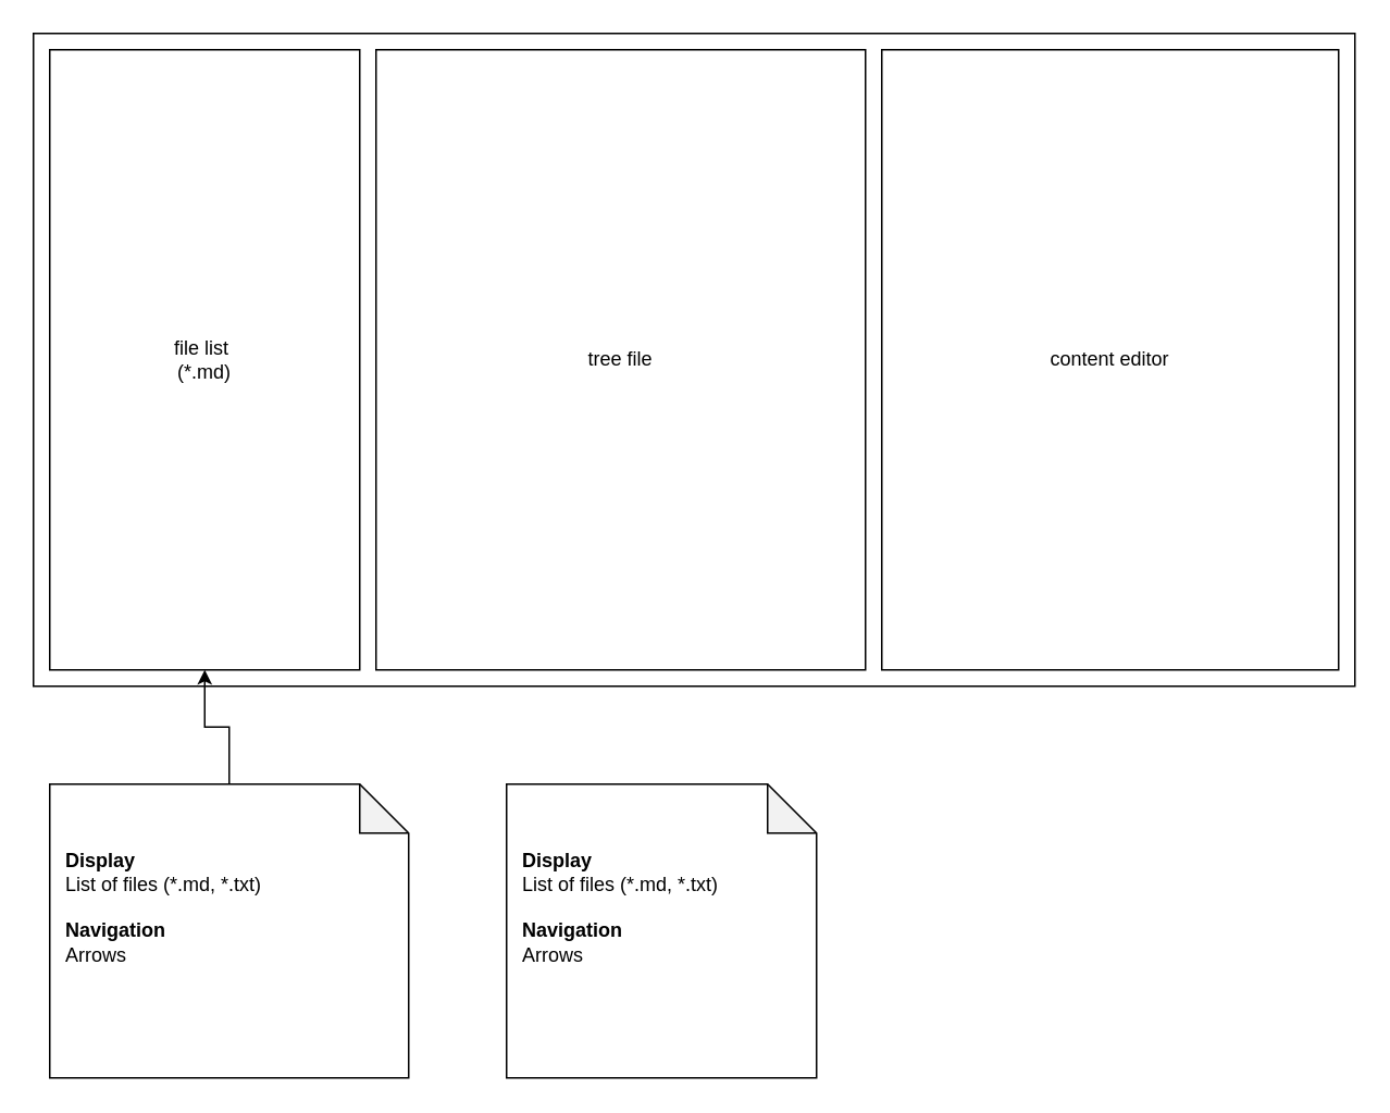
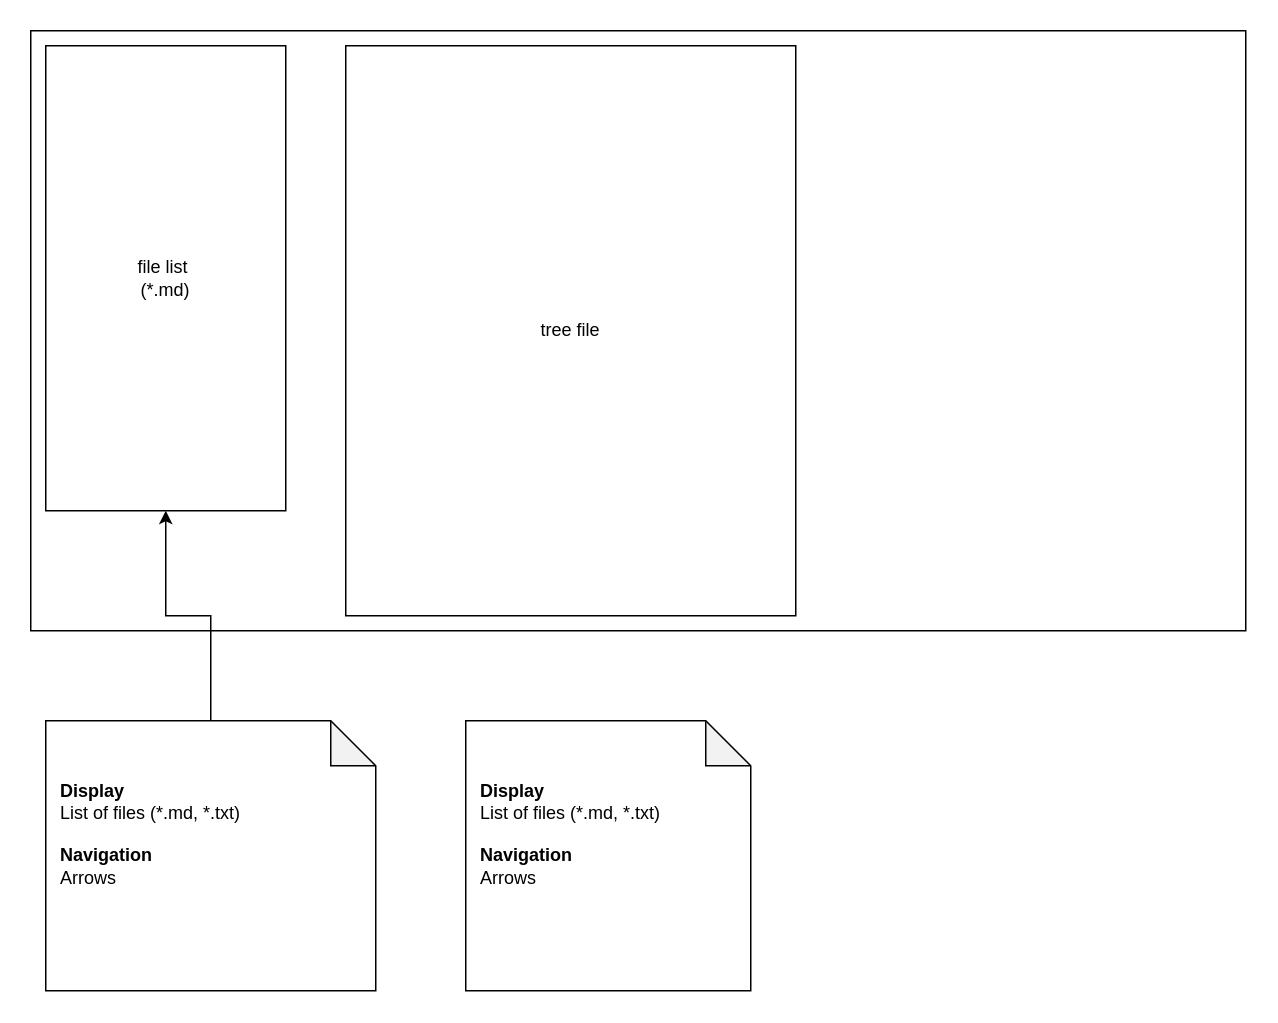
- <mxCell id="3" value="file list&amp;nbsp;&lt;br&gt;(*.md)" style="rounded=0;whiteSpace=wrap;html=1;" vertex="1" parent="1"><mxGeometry x="30" y="30" width="190" height="380" as="geometry" /></mxCell>
+ <mxCell id="3" value="file list&amp;nbsp;&lt;br&gt;(*.md)" style="rounded=0;whiteSpace=wrap;html=1;" vertex="1" parent="1"><mxGeometry x="30" y="30" width="160" height="310" as="geometry" /></mxCell>
- <mxCell id="5" value="content editor" style="rounded=0;whiteSpace=wrap;html=1;" vertex="1" parent="1"><mxGeometry x="540" y="30" width="280" height="380" as="geometry" /></mxCell>
